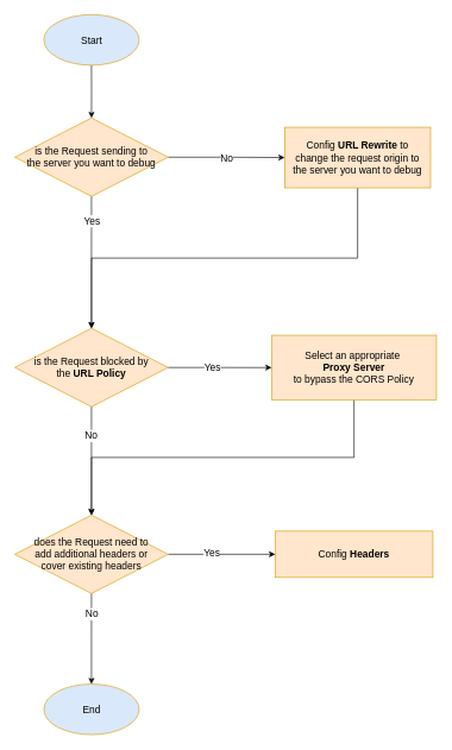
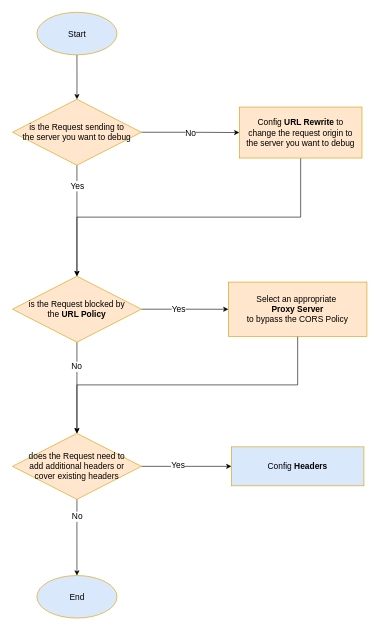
- <mxCell id="22" value="Config &lt;b style=&quot;font-size: 14px;&quot;&gt;Headers&lt;/b&gt;" style="whiteSpace=wrap;html=1;fillColor=#ffe6cc;strokeColor=#d79b00;fontSize=14;" vertex="1" parent="1"><mxGeometry x="385" y="744.5" width="221" height="65" as="geometry" /></mxCell>
+ <mxCell id="22" value="Config &lt;b style=&quot;font-size: 14px;&quot;&gt;Headers&lt;/b&gt;" style="whiteSpace=wrap;html=1;fillColor=#dae8fc;strokeColor=#d79b00;fontSize=14;" vertex="1" parent="1"><mxGeometry x="385" y="744.5" width="221" height="65" as="geometry" /></mxCell>
